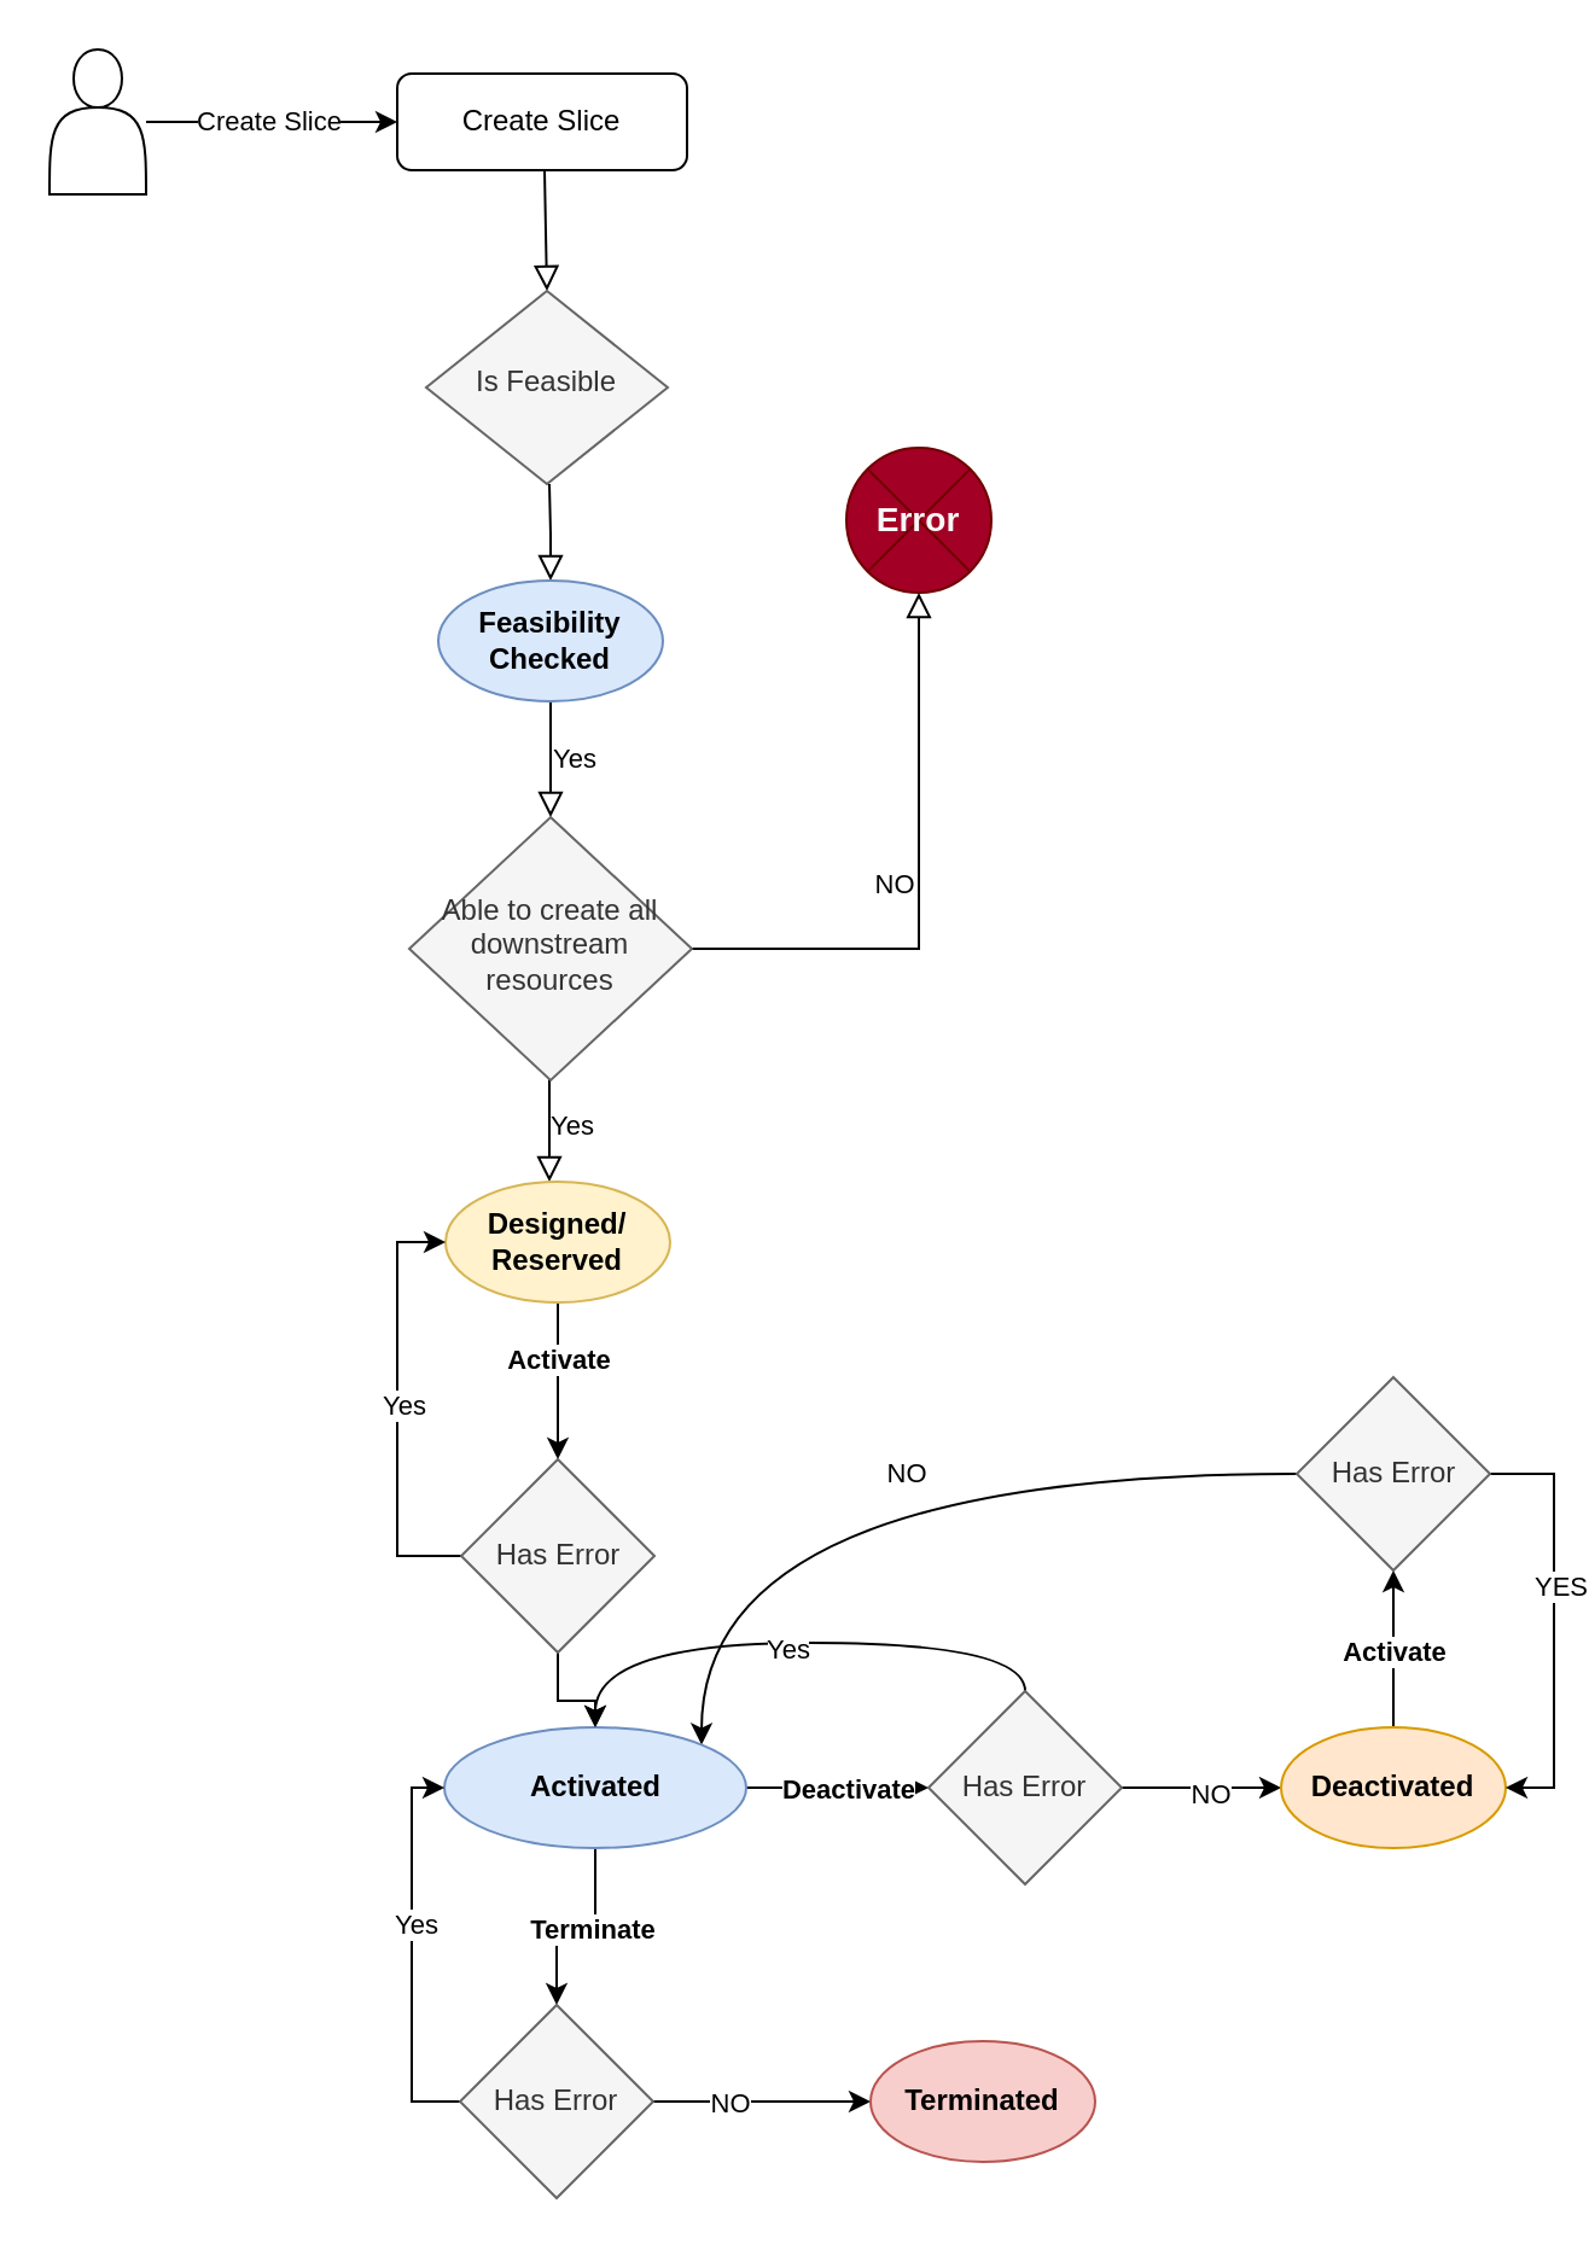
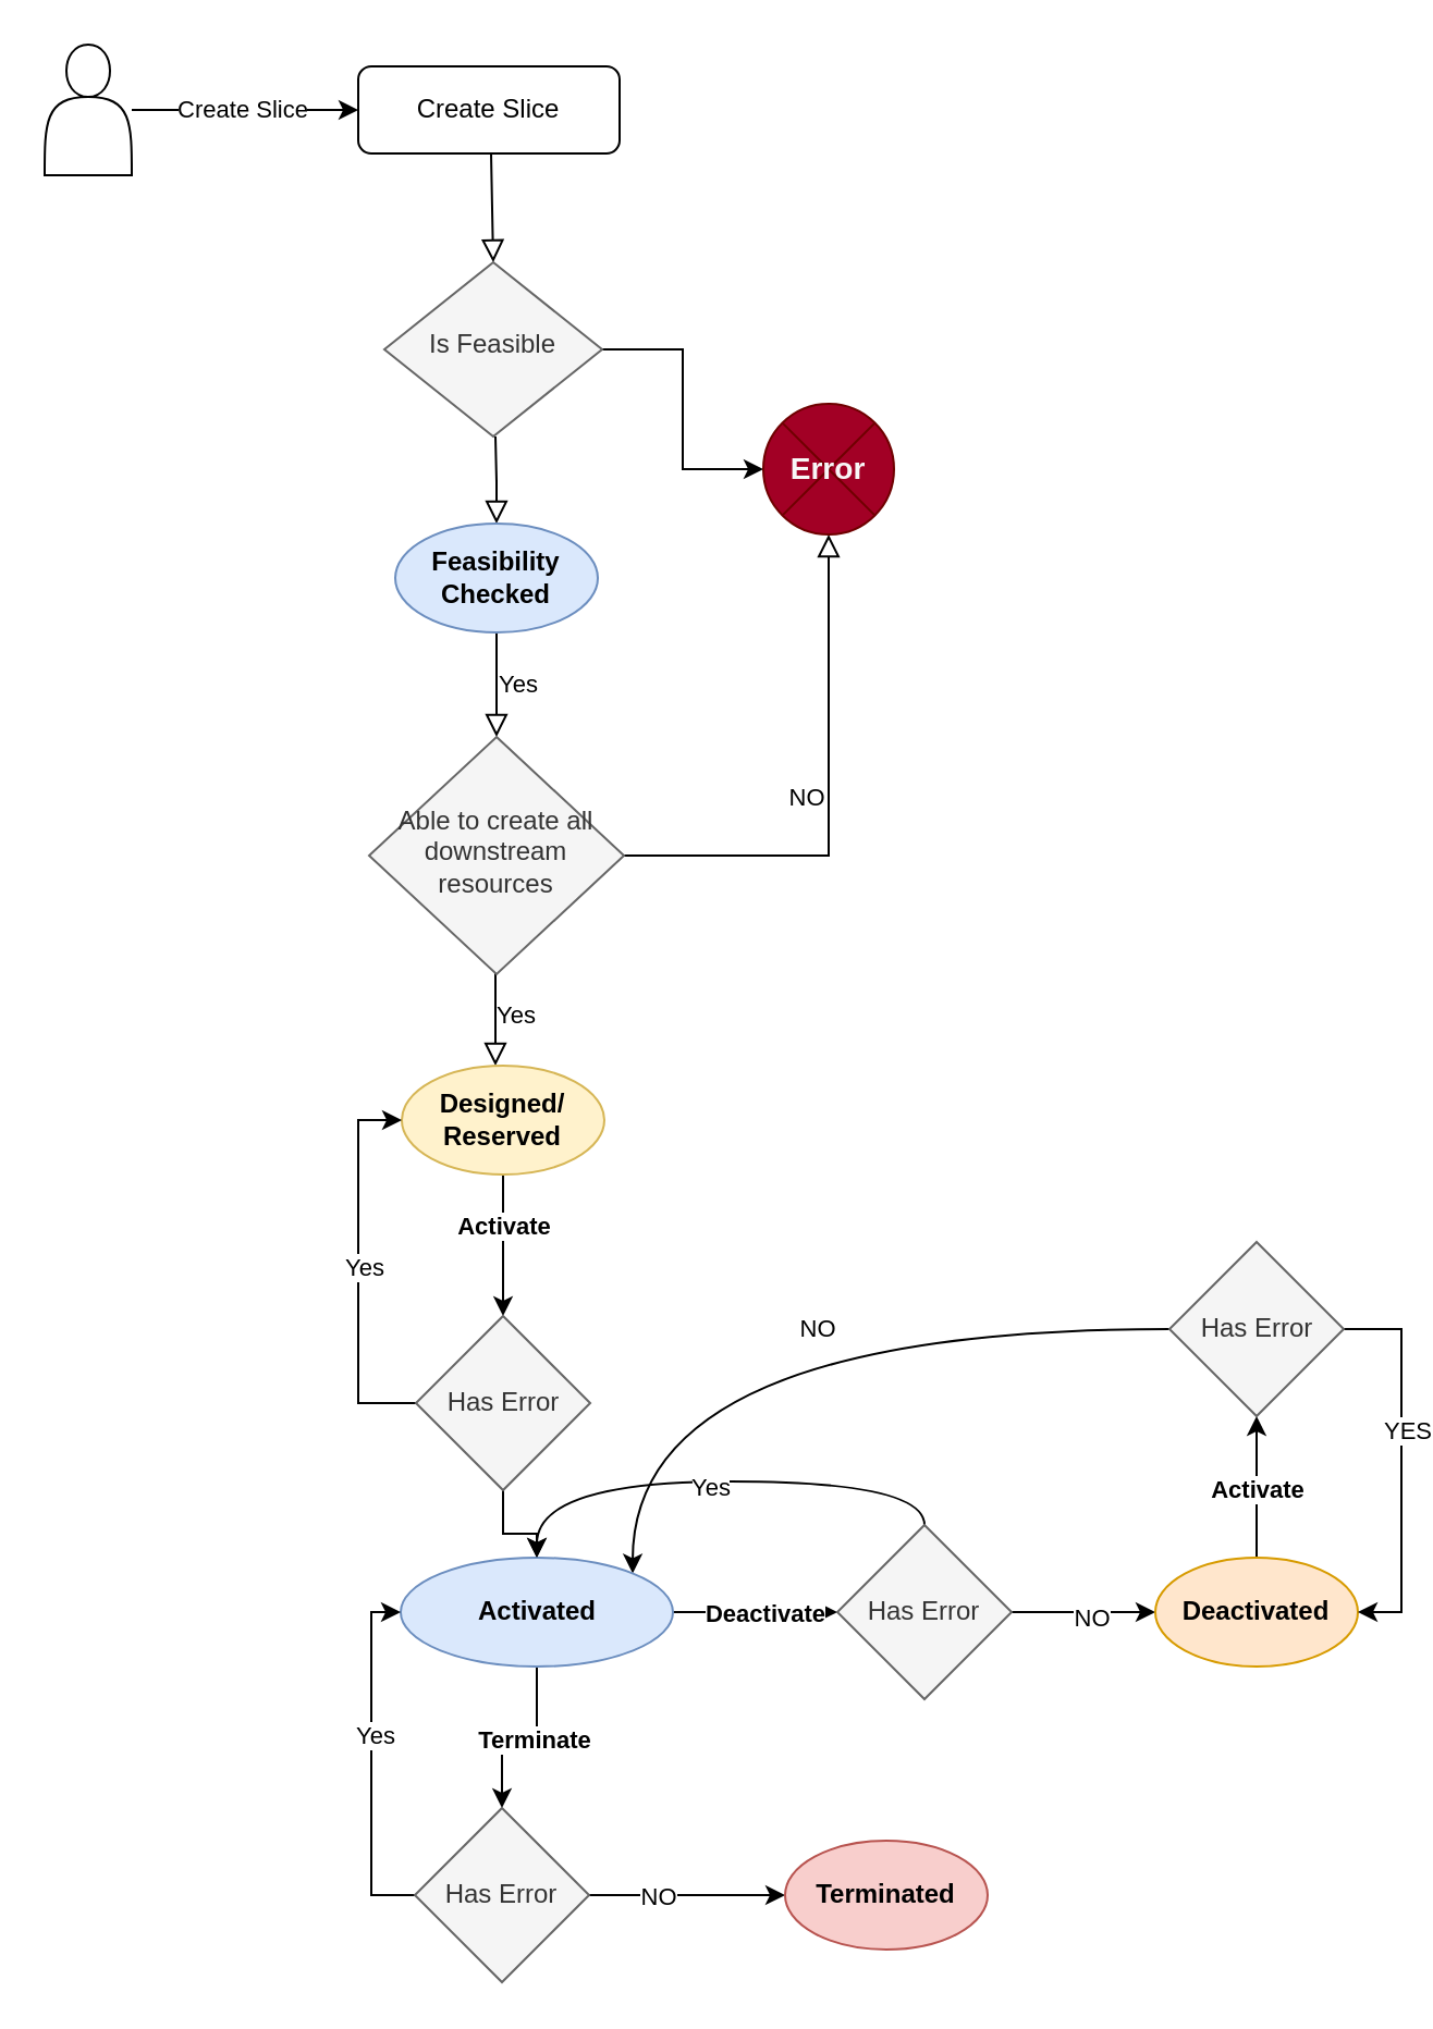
+ <mxCell id="7" value="" style="edgeStyle=orthogonalEdgeStyle;rounded=0;orthogonalLoop=1;jettySize=auto;html=1;" edge="1" parent="1" source="8" target="15"><mxGeometry relative="1" as="geometry" /></mxCell>
